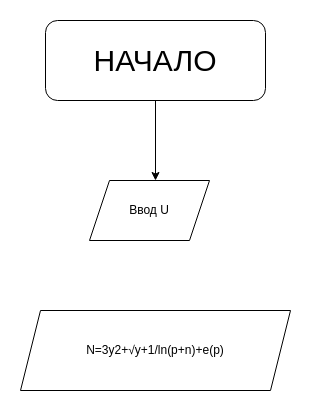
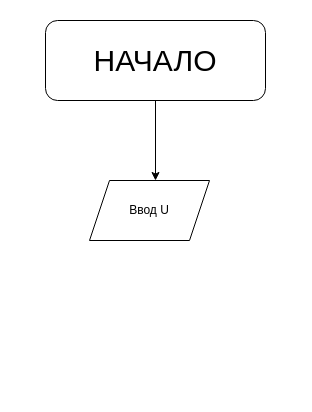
- <mxCell id="4" value="N=3y2+√y+1/ln(p+n)+e(p)" style="shape=parallelogram;perimeter=parallelogramPerimeter;whiteSpace=wrap;html=1;fixedSize=1;" vertex="1" parent="1"><mxGeometry x="20" y="310" width="270" height="80" as="geometry" /></mxCell>
